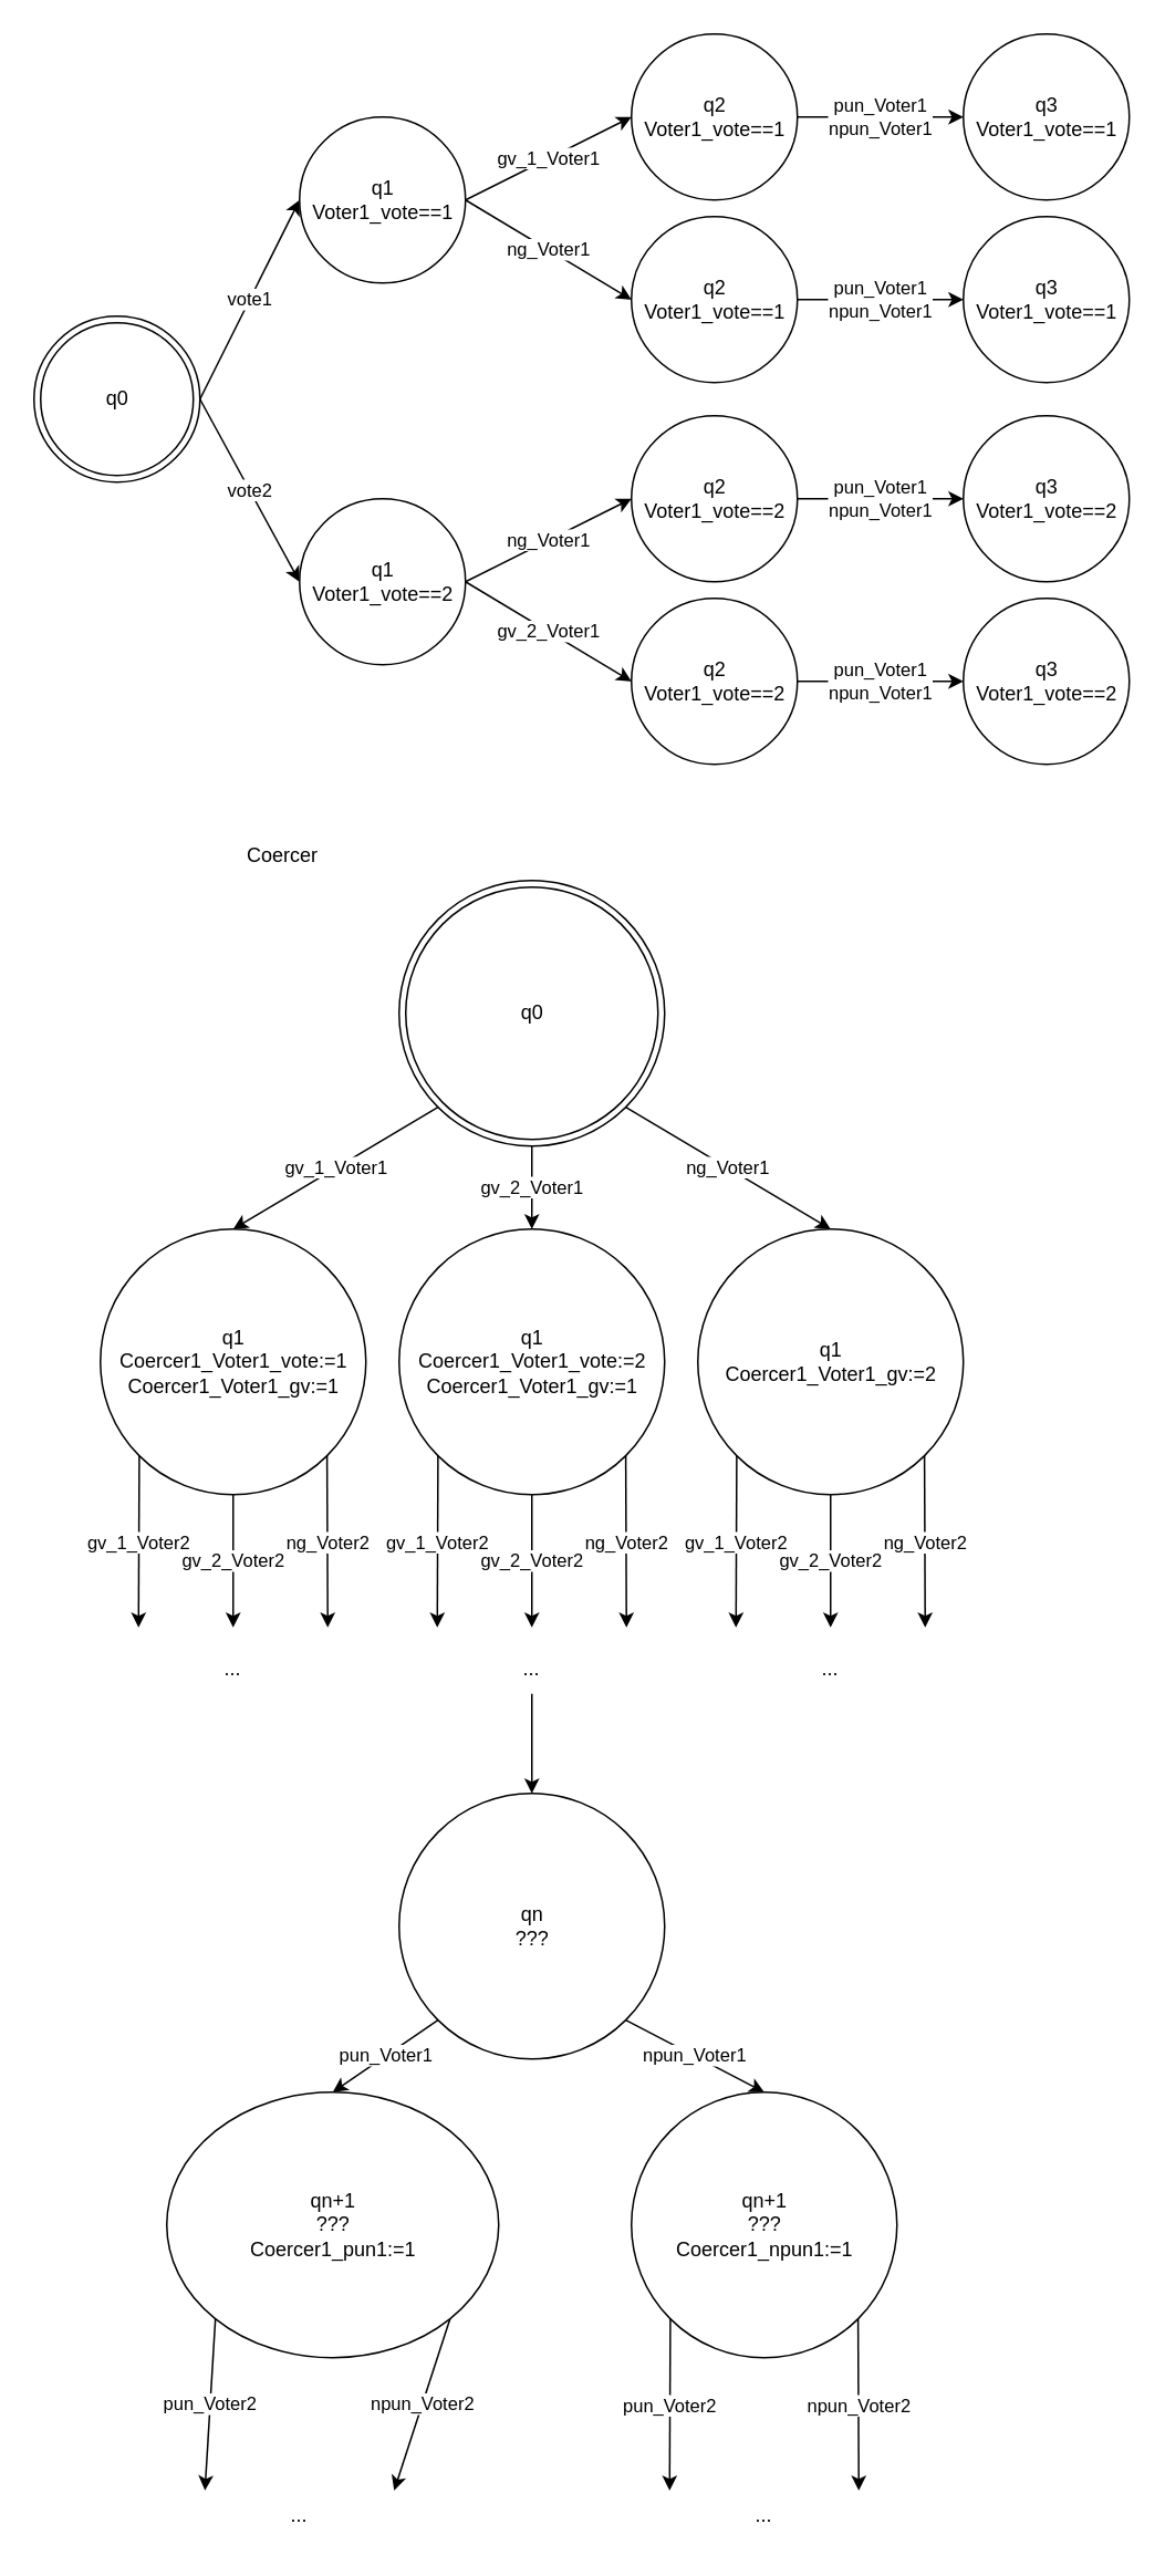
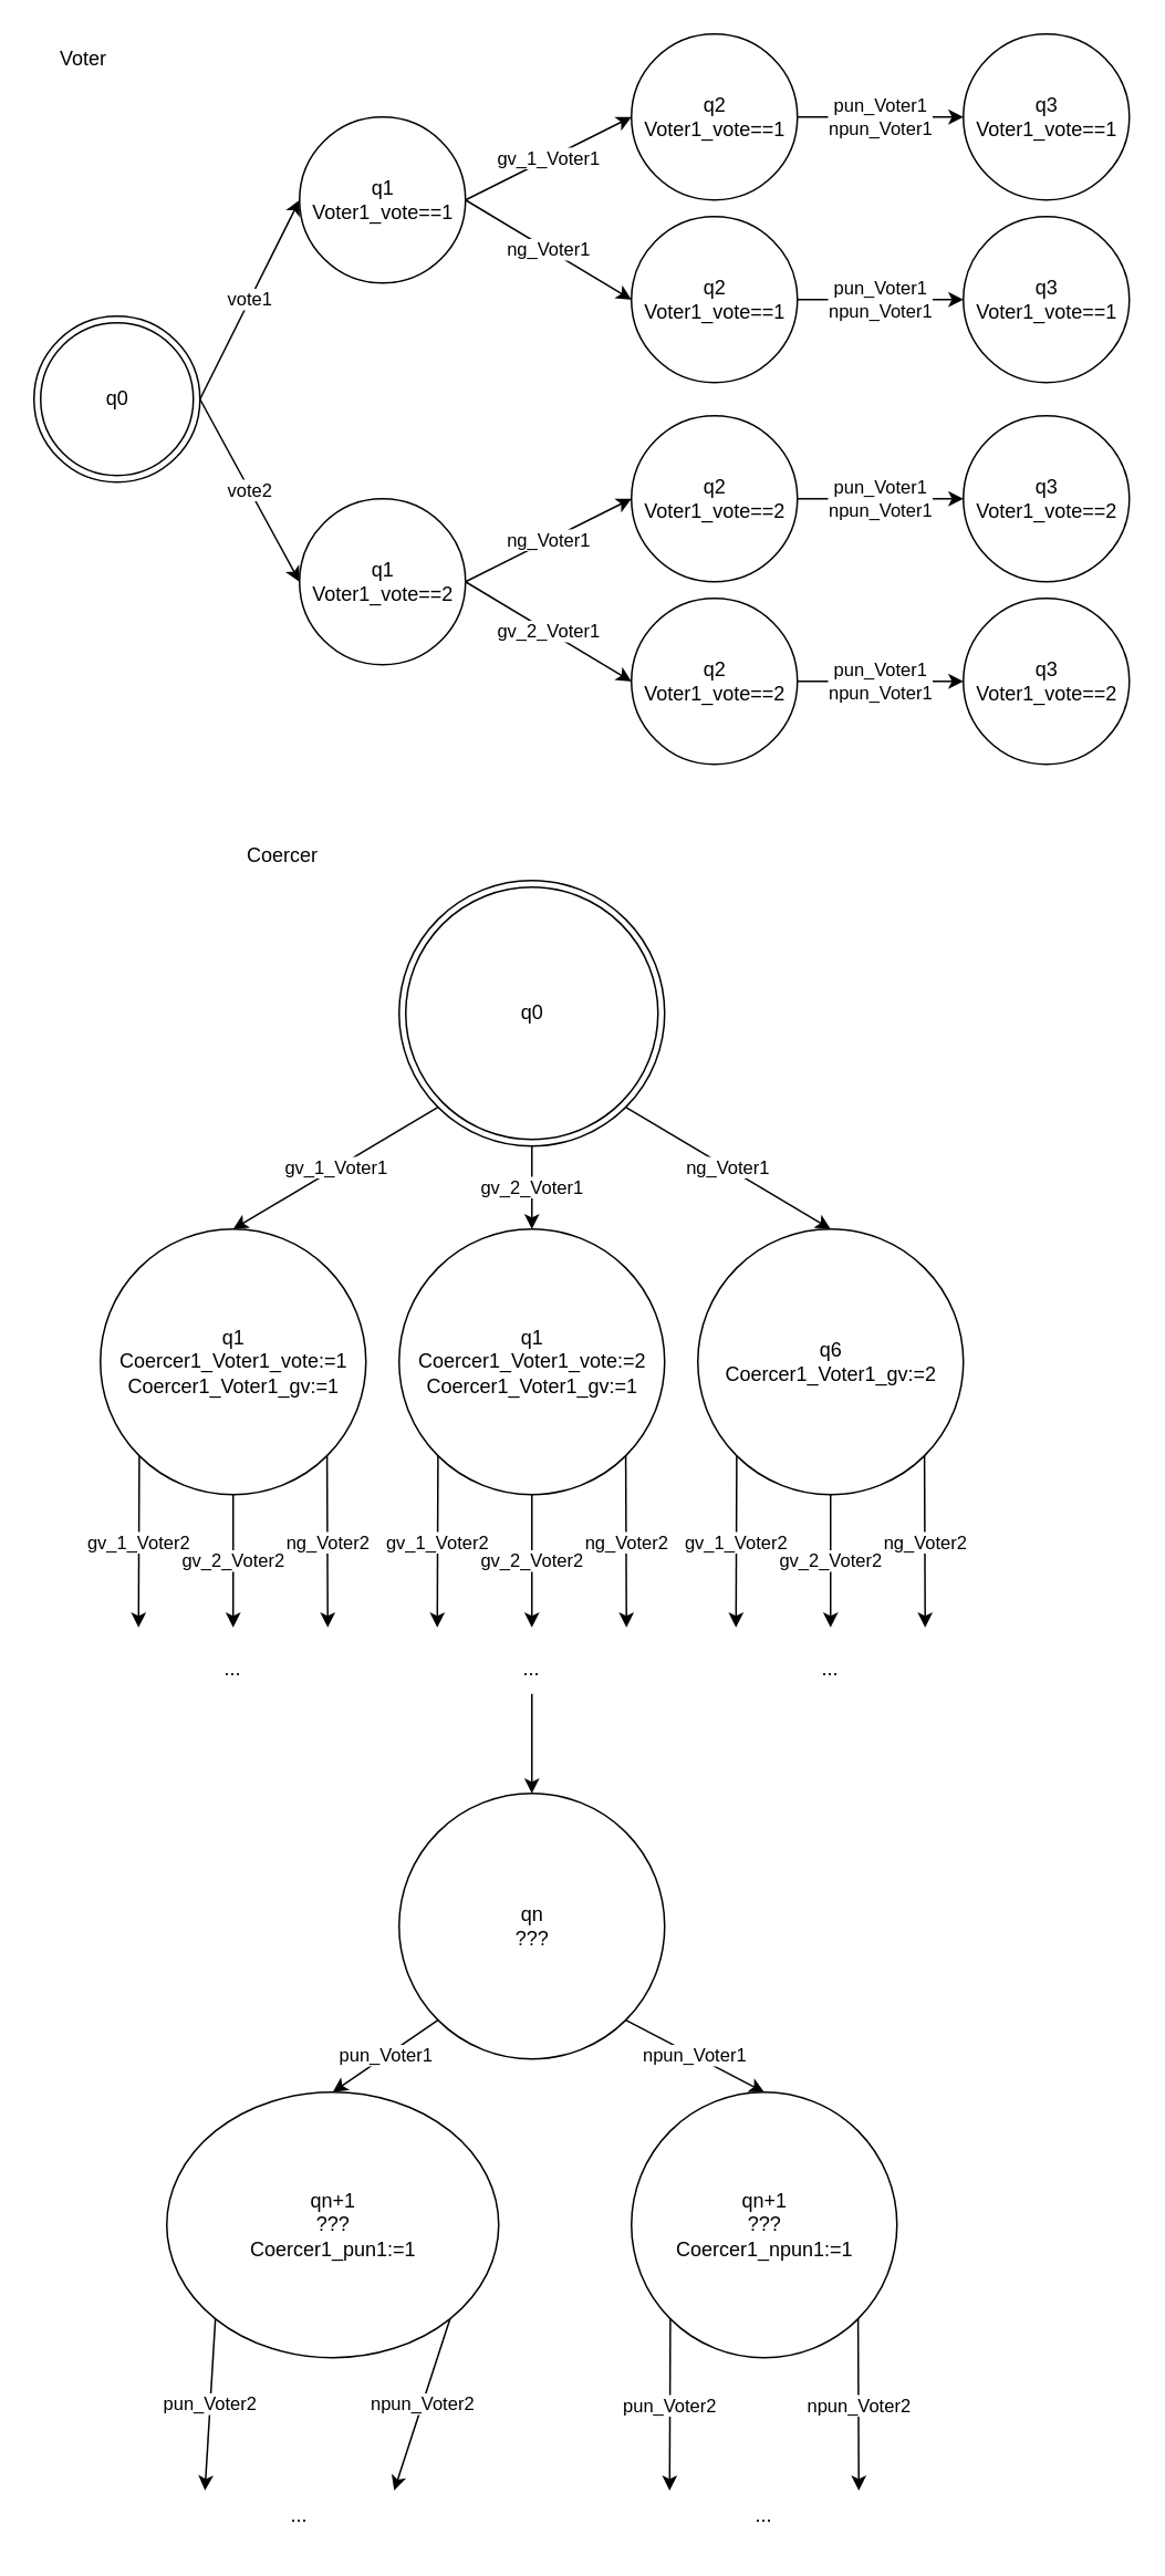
+ <mxCell id="2" value="Voter" style="text;html=1;strokeColor=none;fillColor=none;align=center;verticalAlign=middle;whiteSpace=wrap;rounded=0;" parent="1" vertex="1"><mxGeometry x="20" y="20" width="60" height="30" as="geometry" /></mxCell>
- <mxCell id="30" value="q1&lt;br&gt;Coercer1_Voter1_gv:=2" style="shape=ellipse;html=1;dashed=0;whitespace=wrap;aspect=fixed;perimeter=ellipsePerimeter;" vertex="1" parent="1"><mxGeometry x="420" y="740" width="160" height="160" as="geometry" /></mxCell>
+ <mxCell id="30" value="q6&lt;br&gt;Coercer1_Voter1_gv:=2" style="shape=ellipse;html=1;dashed=0;whitespace=wrap;aspect=fixed;perimeter=ellipsePerimeter;" vertex="1" parent="1"><mxGeometry x="420" y="740" width="160" height="160" as="geometry" /></mxCell>
